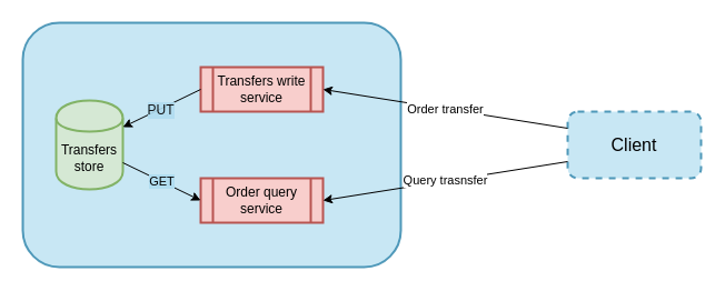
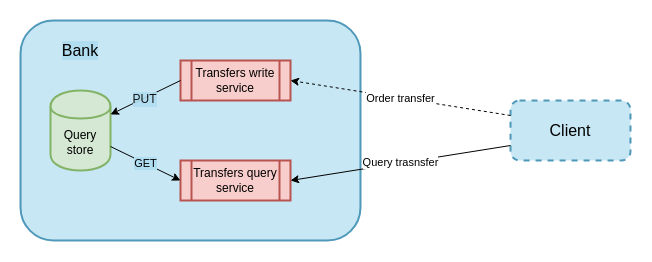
+ <mxCell id="13" value="Bank" style="text;html=1;strokeColor=none;fillColor=none;align=center;verticalAlign=middle;whiteSpace=wrap;rounded=0;labelBackgroundColor=#B1DDF0;fontSize=16;" parent="2" vertex="1"><mxGeometry x="40" y="20" width="40" height="20" as="geometry" /></mxCell>
- <mxCell id="8" value="Order transfer&lt;br&gt;" style="endArrow=classic;html=1;exitX=0;exitY=0.25;exitDx=0;exitDy=0;entryX=1;entryY=0.5;entryDx=0;entryDy=0;spacingTop=1;spacingBottom=1;spacingLeft=1;spacingRight=1;" parent="2" source="7" target="5" edge="1"><mxGeometry width="50" height="50" relative="1" as="geometry"><mxPoint y="290" as="sourcePoint" /><mxPoint x="50" y="240" as="targetPoint" /></mxGeometry></mxCell>
+ <mxCell id="8" value="Order transfer&lt;br&gt;" style="endArrow=classic;html=1;exitX=0;exitY=0.25;exitDx=0;exitDy=0;entryX=1;entryY=0.5;entryDx=0;entryDy=0;spacingTop=1;spacingBottom=1;spacingLeft=1;spacingRight=1;dashed=1;" parent="2" source="7" target="5" edge="1"><mxGeometry width="50" height="50" relative="1" as="geometry"><mxPoint y="290" as="sourcePoint" /><mxPoint x="50" y="240" as="targetPoint" /></mxGeometry></mxCell>
- <mxCell id="4" value="Transfers store" style="shape=cylinder;whiteSpace=wrap;html=1;boundedLbl=1;backgroundOutline=1;fillColor=#d5e8d4;strokeColor=#82b366;strokeWidth=2;" parent="2" vertex="1"><mxGeometry x="30" y="70" width="60" height="80" as="geometry" /></mxCell>
+ <mxCell id="4" value="Query store" style="shape=cylinder;whiteSpace=wrap;html=1;boundedLbl=1;backgroundOutline=1;fillColor=#d5e8d4;strokeColor=#82b366;strokeWidth=2;" parent="2" vertex="1"><mxGeometry x="30" y="70" width="60" height="80" as="geometry" /></mxCell>
- <mxCell id="6" value="Order query service" style="shape=process;whiteSpace=wrap;html=1;backgroundOutline=1;fillColor=#f8cecc;strokeColor=#b85450;strokeWidth=2;" parent="2" vertex="1"><mxGeometry x="160" y="140" width="110" height="40" as="geometry" /></mxCell>
+ <mxCell id="6" value="Transfers query service" style="shape=process;whiteSpace=wrap;html=1;backgroundOutline=1;fillColor=#f8cecc;strokeColor=#b85450;strokeWidth=2;" parent="2" vertex="1"><mxGeometry x="160" y="140" width="110" height="40" as="geometry" /></mxCell>
